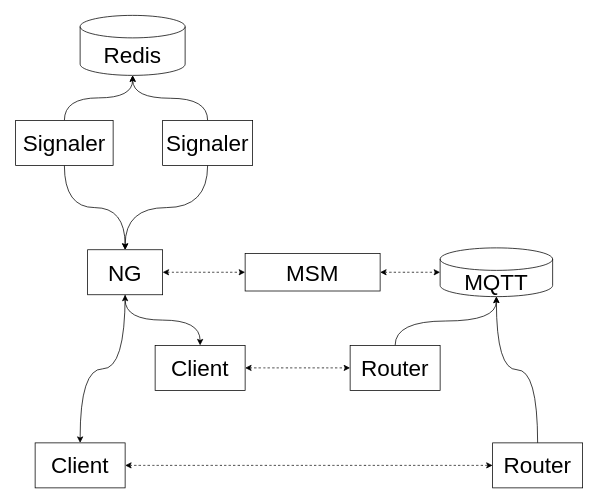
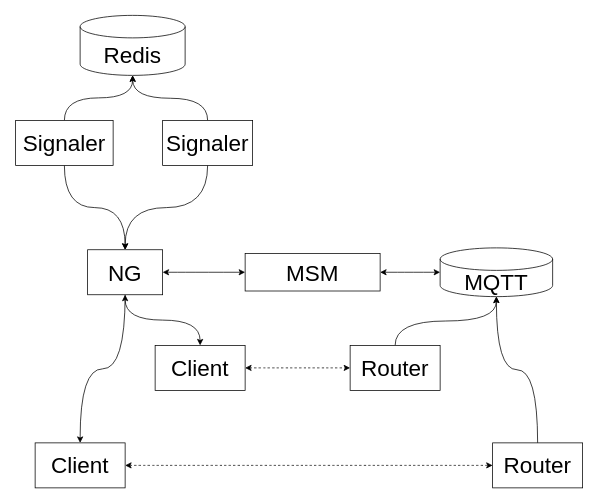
- <mxCell id="3" style="edgeStyle=orthogonalEdgeStyle;curved=1;rounded=0;orthogonalLoop=1;jettySize=auto;html=1;exitX=1;exitY=0.5;exitDx=0;exitDy=0;entryX=0;entryY=0.5;entryDx=0;entryDy=0;fontSize=30;startArrow=classic;startFill=1;dashed=1;" edge="1" parent="1" source="5" target="13"><mxGeometry relative="1" as="geometry" /></mxCell>
+ <mxCell id="3" style="edgeStyle=orthogonalEdgeStyle;curved=1;rounded=0;orthogonalLoop=1;jettySize=auto;html=1;exitX=1;exitY=0.5;exitDx=0;exitDy=0;entryX=0;entryY=0.5;entryDx=0;entryDy=0;fontSize=30;startArrow=classic;startFill=1;" edge="1" parent="1" source="5" target="13"><mxGeometry relative="1" as="geometry" /></mxCell>
- <mxCell id="12" style="edgeStyle=orthogonalEdgeStyle;curved=1;rounded=0;orthogonalLoop=1;jettySize=auto;html=1;exitX=1;exitY=0.5;exitDx=0;exitDy=0;fontSize=30;startArrow=classic;startFill=1;dashed=1;" edge="1" parent="1" source="13" target="18"><mxGeometry relative="1" as="geometry" /></mxCell>
+ <mxCell id="12" style="edgeStyle=orthogonalEdgeStyle;curved=1;rounded=0;orthogonalLoop=1;jettySize=auto;html=1;exitX=1;exitY=0.5;exitDx=0;exitDy=0;fontSize=30;startArrow=classic;startFill=1;" edge="1" parent="1" source="13" target="18"><mxGeometry relative="1" as="geometry" /></mxCell>
